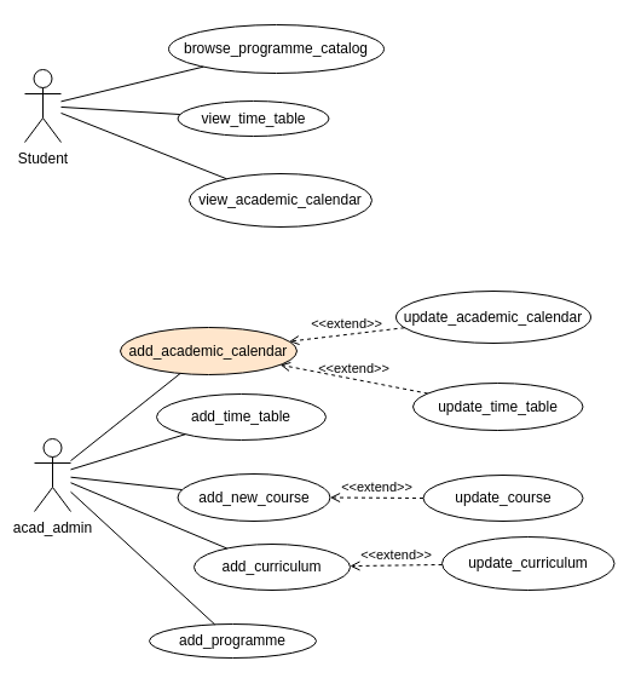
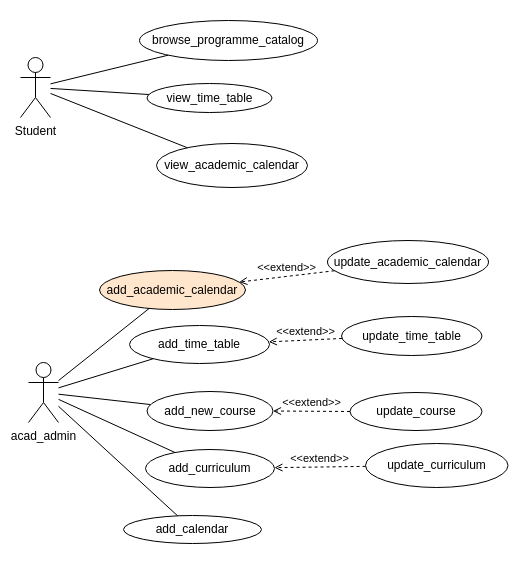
- <mxCell id="20" value="&amp;lt;&amp;lt;extend&amp;gt;&amp;gt;" style="html=1;verticalAlign=bottom;labelBackgroundColor=none;endArrow=open;endFill=0;dashed=1;rounded=0;" parent="1" source="6" target="10" edge="1"><mxGeometry width="160" relative="1" as="geometry"><mxPoint x="168" y="251" as="sourcePoint" /><mxPoint x="328" y="251" as="targetPoint" /></mxGeometry></mxCell>
+ <mxCell id="20" value="&amp;lt;&amp;lt;extend&amp;gt;&amp;gt;" style="html=1;verticalAlign=bottom;labelBackgroundColor=none;endArrow=open;endFill=0;dashed=1;rounded=0;" parent="1" source="6" target="9" edge="1"><mxGeometry width="160" relative="1" as="geometry"><mxPoint x="168" y="251" as="sourcePoint" /><mxPoint x="328" y="251" as="targetPoint" /></mxGeometry></mxCell>
- <mxCell id="4" value="add_curriculum" style="ellipse;whiteSpace=wrap;html=1;" parent="1" vertex="1"><mxGeometry x="160" y="449" width="129" height="38" as="geometry" /></mxCell>
+ <mxCell id="4" value="add_curriculum" style="ellipse;whiteSpace=wrap;html=1;" parent="1" vertex="1"><mxGeometry x="145" y="449" width="129" height="38" as="geometry" /></mxCell>
- <mxCell id="26" value="add_programme" style="ellipse;whiteSpace=wrap;html=1;" parent="1" vertex="1"><mxGeometry x="123" y="515" width="138" height="28" as="geometry" /></mxCell>
+ <mxCell id="26" value="add_calendar" style="ellipse;whiteSpace=wrap;html=1;" parent="1" vertex="1"><mxGeometry x="123" y="515" width="138" height="28" as="geometry" /></mxCell>
